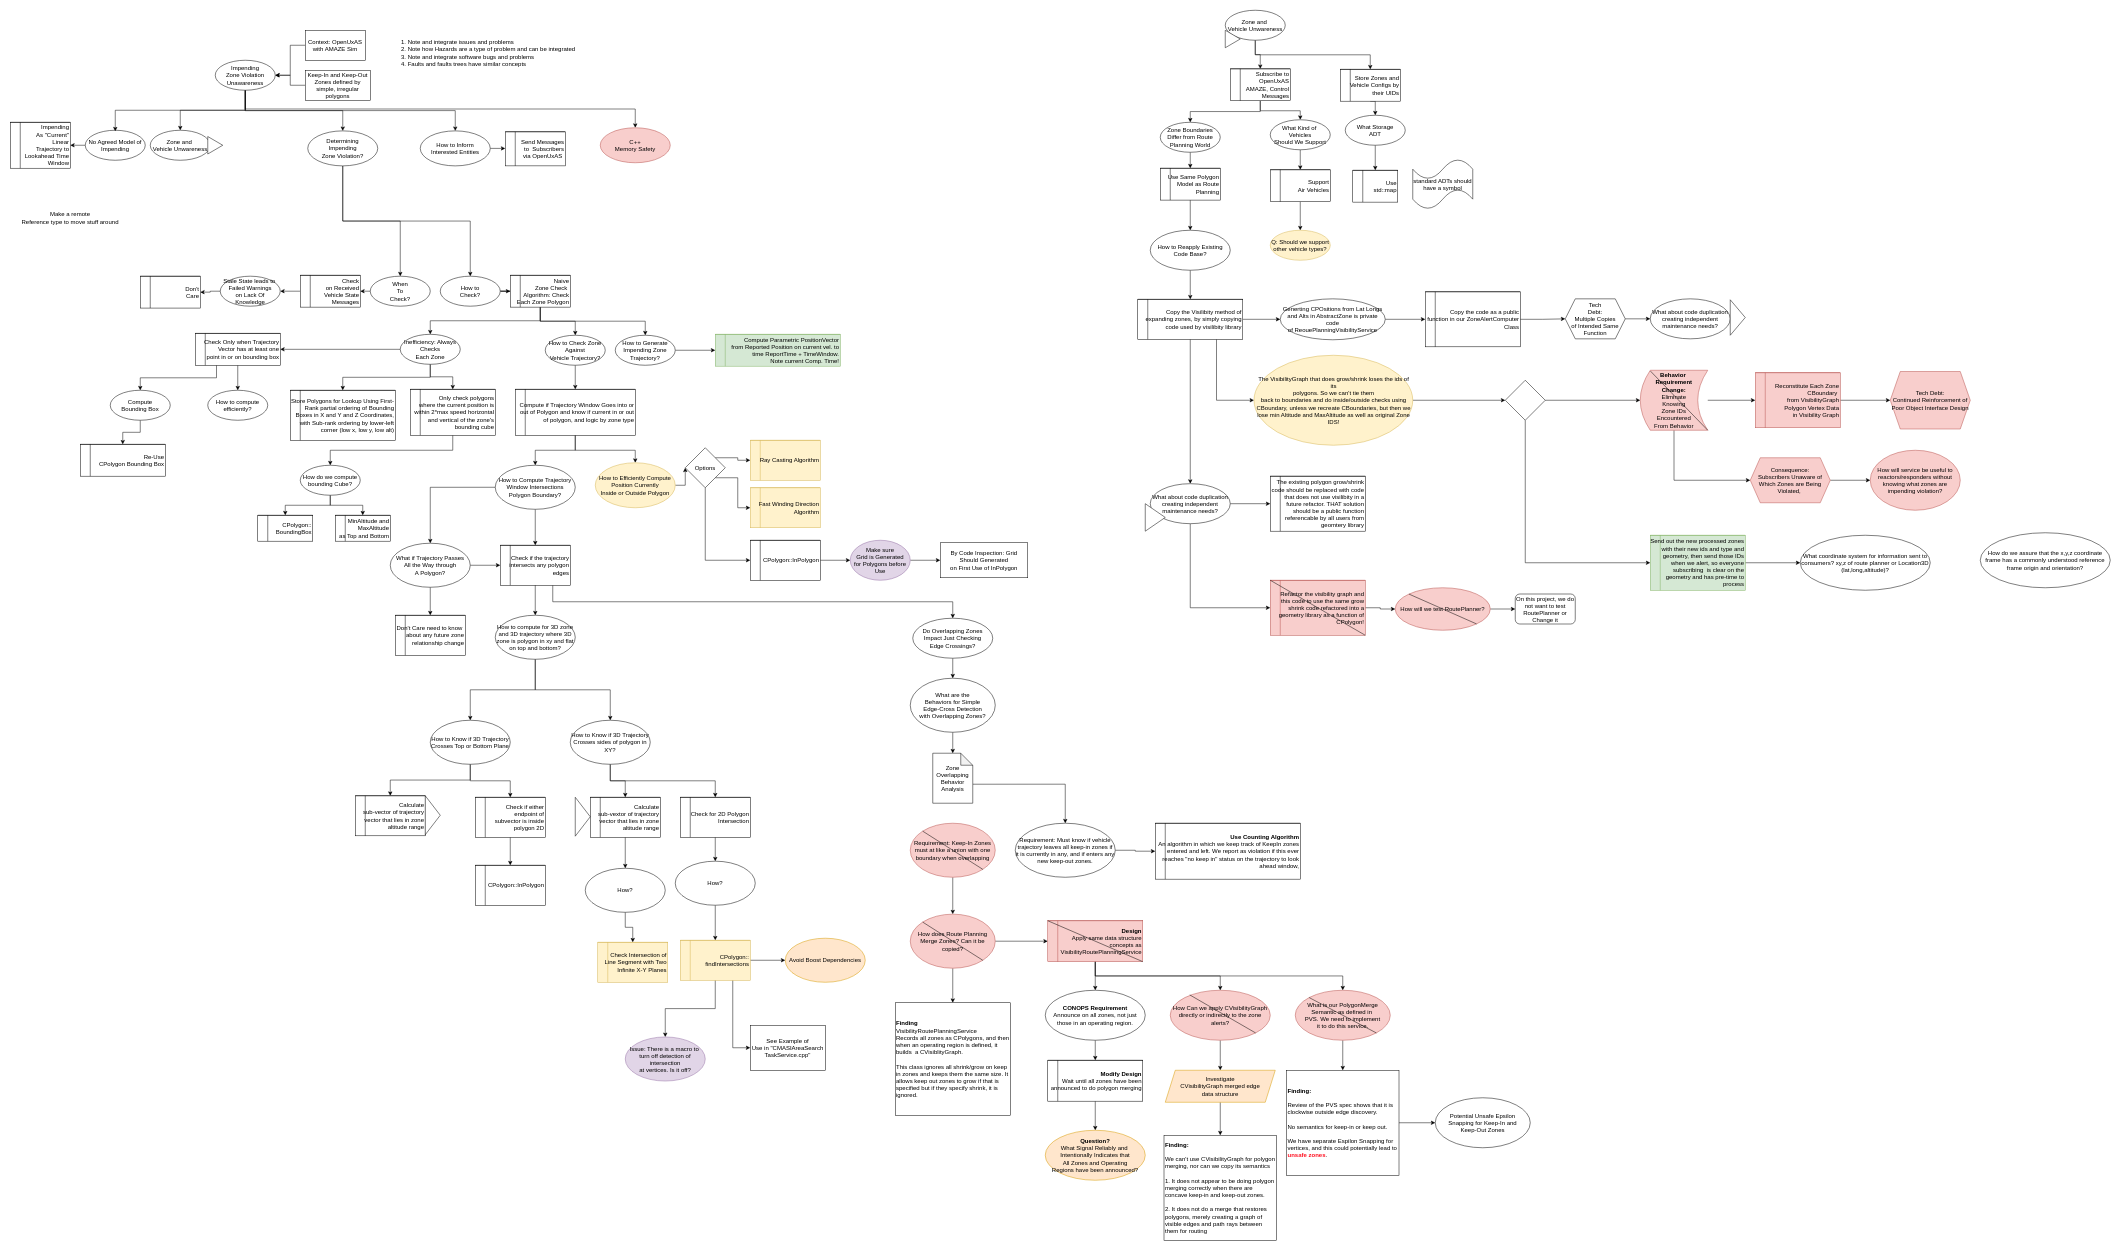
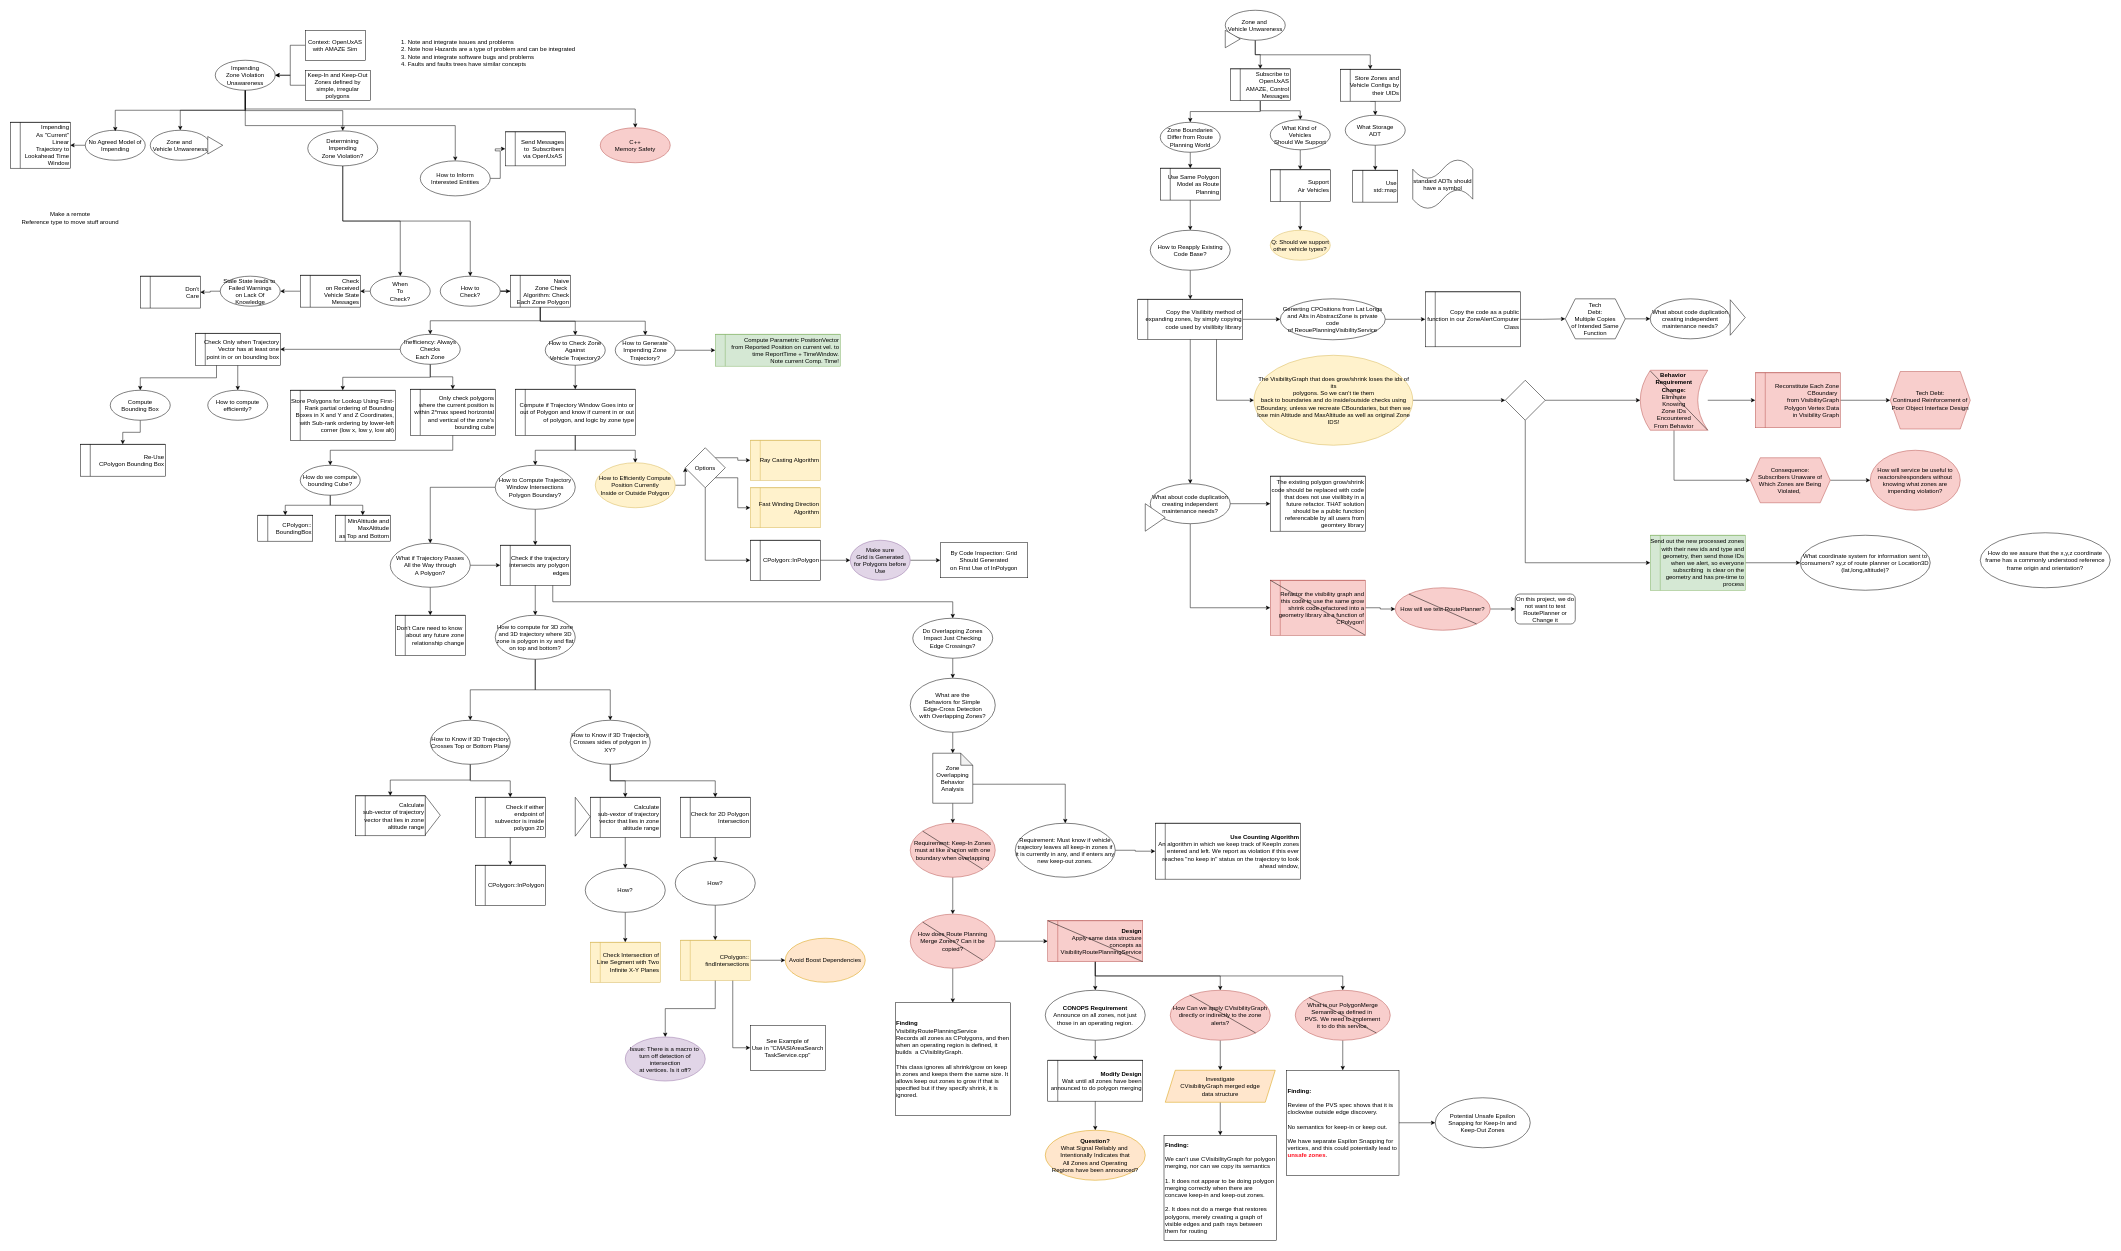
- <mxCell id="30" value="How to Inform &lt;br&gt;Interested Entities" style="ellipse;whiteSpace=wrap;html=1;" parent="1" vertex="1"><mxGeometry x="840" y="261.25" width="140" height="70" as="geometry" /></mxCell>
+ <mxCell id="30" value="How to Inform &lt;br&gt;Interested Entities" style="ellipse;whiteSpace=wrap;html=1;" parent="1" vertex="1"><mxGeometry x="840" y="321.25" width="140" height="70" as="geometry" /></mxCell>
+ <mxCell id="107" style="edgeStyle=orthogonalEdgeStyle;rounded=0;orthogonalLoop=1;jettySize=auto;html=1;exitX=0.5;exitY=1;exitDx=0;exitDy=0;exitPerimeter=0;entryX=0.5;entryY=0;entryDx=0;entryDy=0;" parent="1" source="109" target="111" edge="1"><mxGeometry relative="1" as="geometry" /></mxCell>
- <mxCell id="189" value="Check Intersection of Line Segment with Two Infinite X-Y Planes" style="shape=internalStorage;whiteSpace=wrap;html=1;backgroundOutline=1;dx=20;dy=0;align=right;fillColor=#fff2cc;strokeColor=#d6b656;" parent="1" vertex="1"><mxGeometry x="1195" y="1884.06" width="140" height="80" as="geometry" /></mxCell>
+ <mxCell id="189" value="Check Intersection of Line Segment with Two Infinite X-Y Planes" style="shape=internalStorage;whiteSpace=wrap;html=1;backgroundOutline=1;dx=20;dy=0;align=right;fillColor=#fff2cc;strokeColor=#d6b656;" parent="1" vertex="1"><mxGeometry x="1180" y="1884.06" width="140" height="80" as="geometry" /></mxCell>
